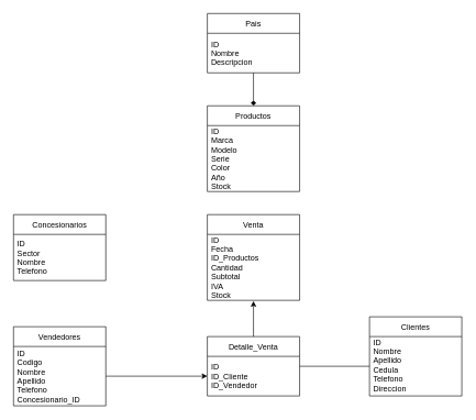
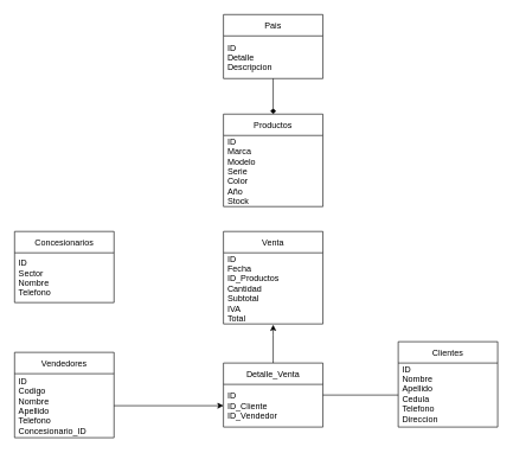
- <mxCell id="4" value="ID&#10;Nombre&#10;Descripcion" style="text;strokeColor=none;fillColor=none;align=left;verticalAlign=middle;spacingLeft=4;spacingRight=4;overflow=hidden;points=[[0,0.5],[1,0.5]];portConstraint=eastwest;rotatable=0;" parent="3" vertex="1"><mxGeometry y="30" width="140" height="60" as="geometry" /></mxCell>
+ <mxCell id="4" value="ID&#10;Detalle&#10;Descripcion" style="text;strokeColor=none;fillColor=none;align=left;verticalAlign=middle;spacingLeft=4;spacingRight=4;overflow=hidden;points=[[0,0.5],[1,0.5]];portConstraint=eastwest;rotatable=0;" parent="3" vertex="1"><mxGeometry y="30" width="140" height="60" as="geometry" /></mxCell>
- <mxCell id="17" value="ID&#10;Fecha&#10;ID_Productos&#10;Cantidad&#10;Subtotal&#10;IVA&#10;Stock" style="text;strokeColor=none;fillColor=none;align=left;verticalAlign=middle;spacingLeft=4;spacingRight=4;overflow=hidden;points=[[0,0.5],[1,0.5]];portConstraint=eastwest;rotatable=0;" parent="16" vertex="1"><mxGeometry y="30" width="140" height="100" as="geometry" /></mxCell>
+ <mxCell id="17" value="ID&#10;Fecha&#10;ID_Productos&#10;Cantidad&#10;Subtotal&#10;IVA&#10;Total" style="text;strokeColor=none;fillColor=none;align=left;verticalAlign=middle;spacingLeft=4;spacingRight=4;overflow=hidden;points=[[0,0.5],[1,0.5]];portConstraint=eastwest;rotatable=0;" parent="16" vertex="1"><mxGeometry y="30" width="140" height="100" as="geometry" /></mxCell>
